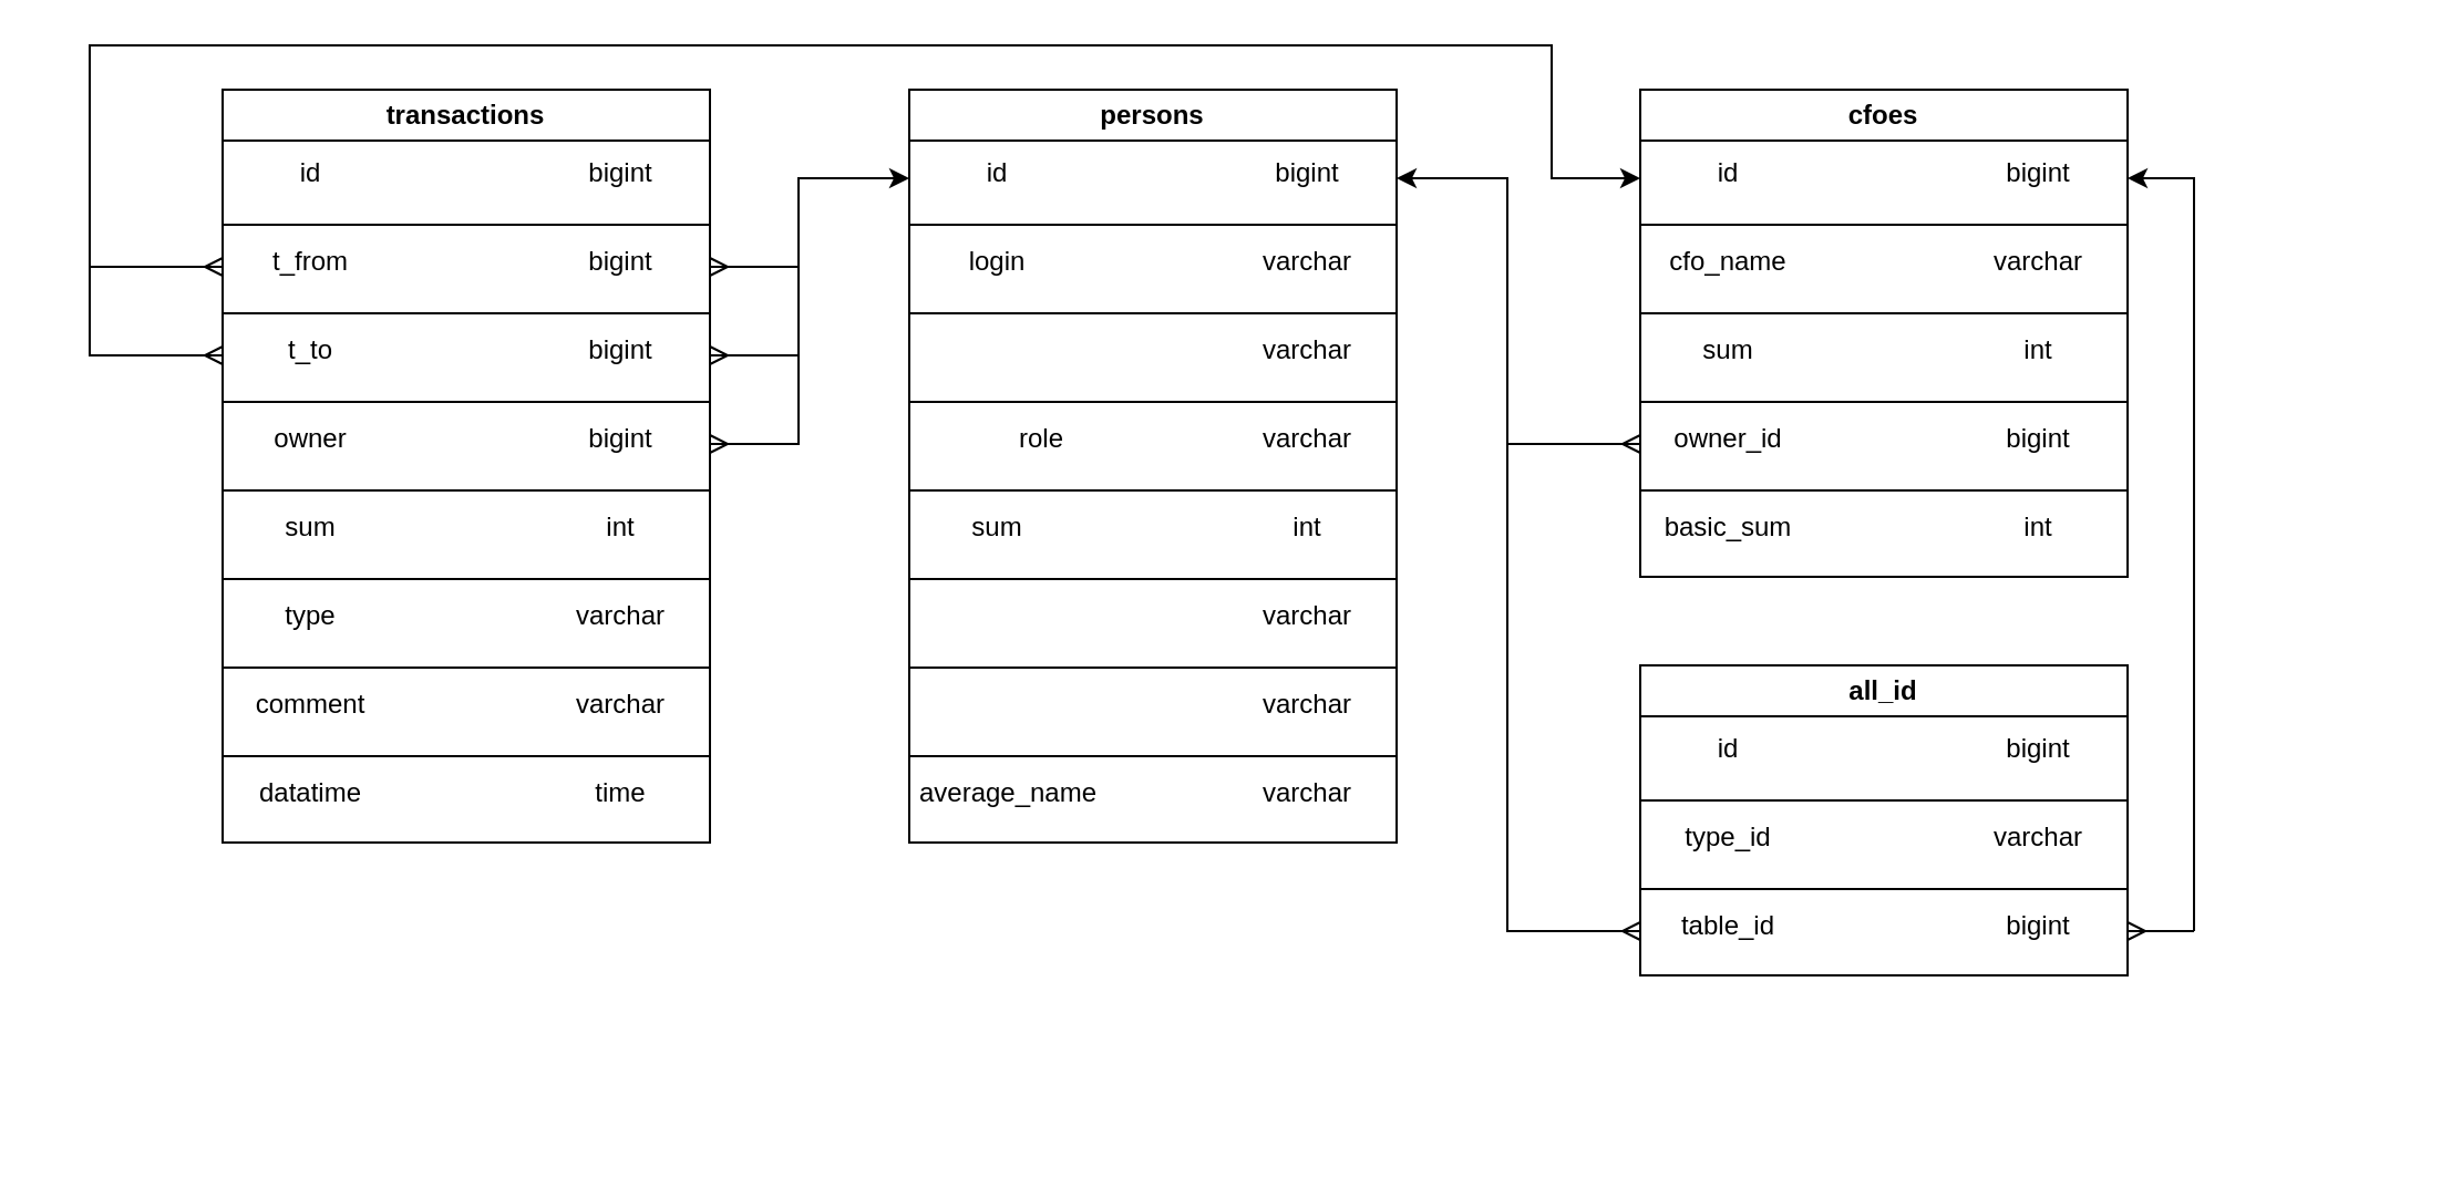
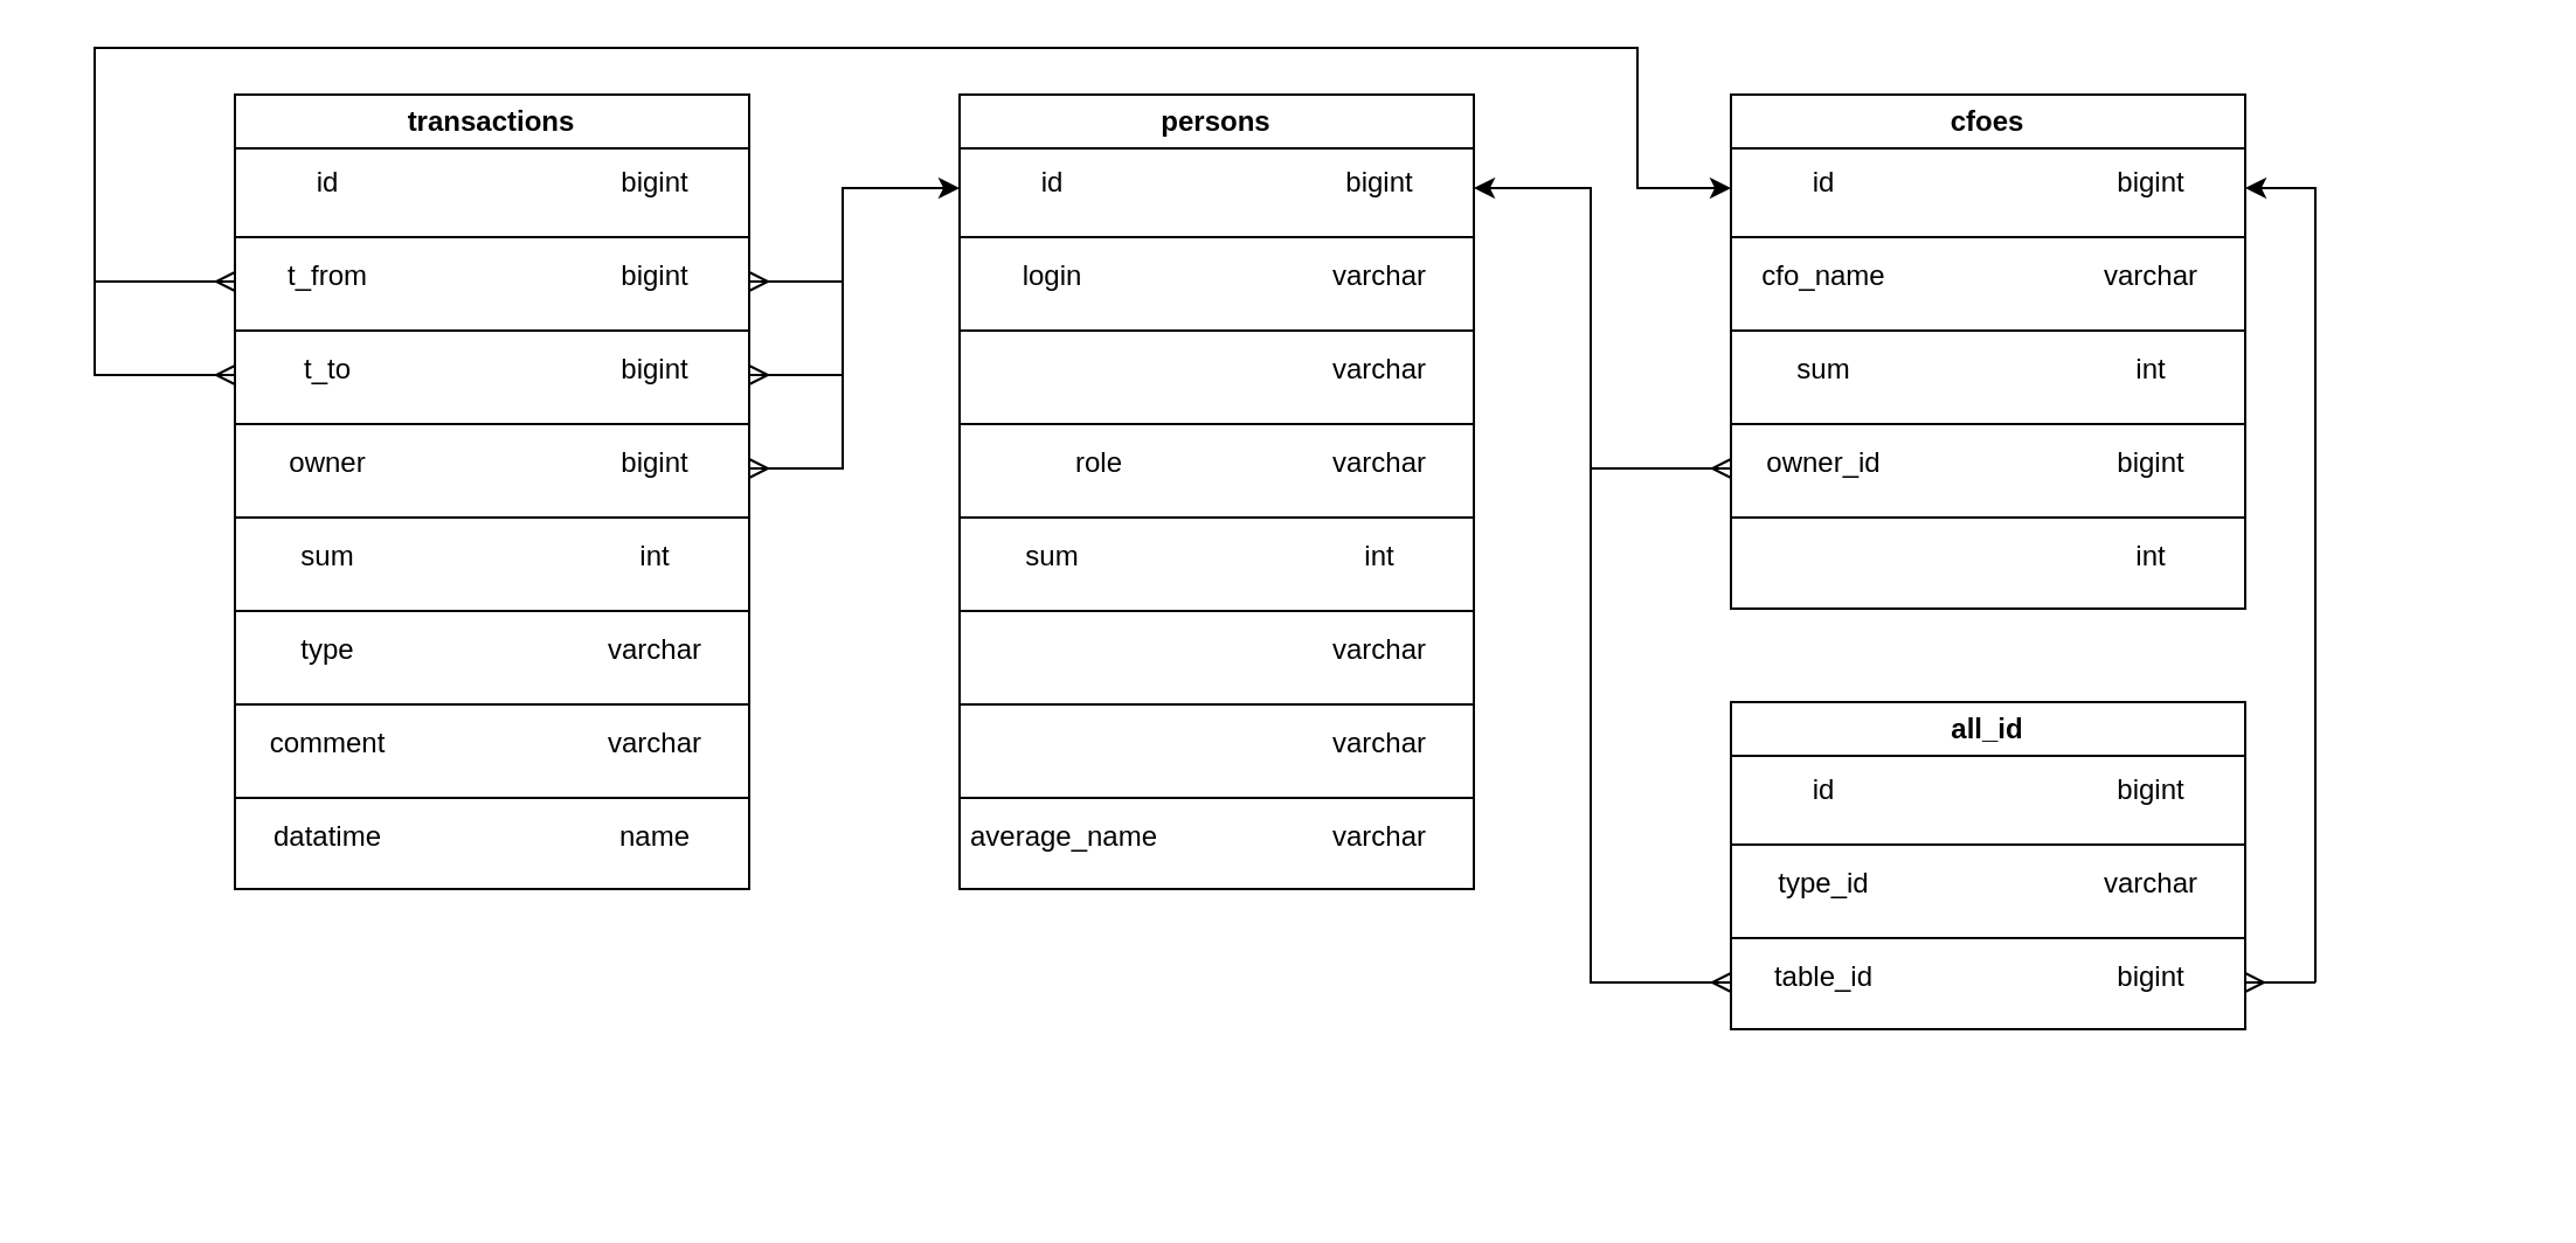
- <mxCell id="59" value="basic_sum&lt;br&gt;&lt;div&gt;&lt;br&gt;&lt;/div&gt;" style="text;html=1;align=center;verticalAlign=middle;whiteSpace=wrap;rounded=0;" parent="47" vertex="1"><mxGeometry x="10" y="190" width="60" height="30" as="geometry" /></mxCell>
- <mxCell id="22" value="time&lt;div&gt;&lt;br&gt;&lt;/div&gt;" style="text;html=1;align=center;verticalAlign=middle;whiteSpace=wrap;rounded=0;" parent="2" vertex="1"><mxGeometry x="150" y="310" width="60" height="30" as="geometry" /></mxCell>
+ <mxCell id="22" value="name&lt;div&gt;&lt;br&gt;&lt;/div&gt;" style="text;html=1;align=center;verticalAlign=middle;whiteSpace=wrap;rounded=0;" parent="2" vertex="1"><mxGeometry x="150" y="310" width="60" height="30" as="geometry" /></mxCell>
